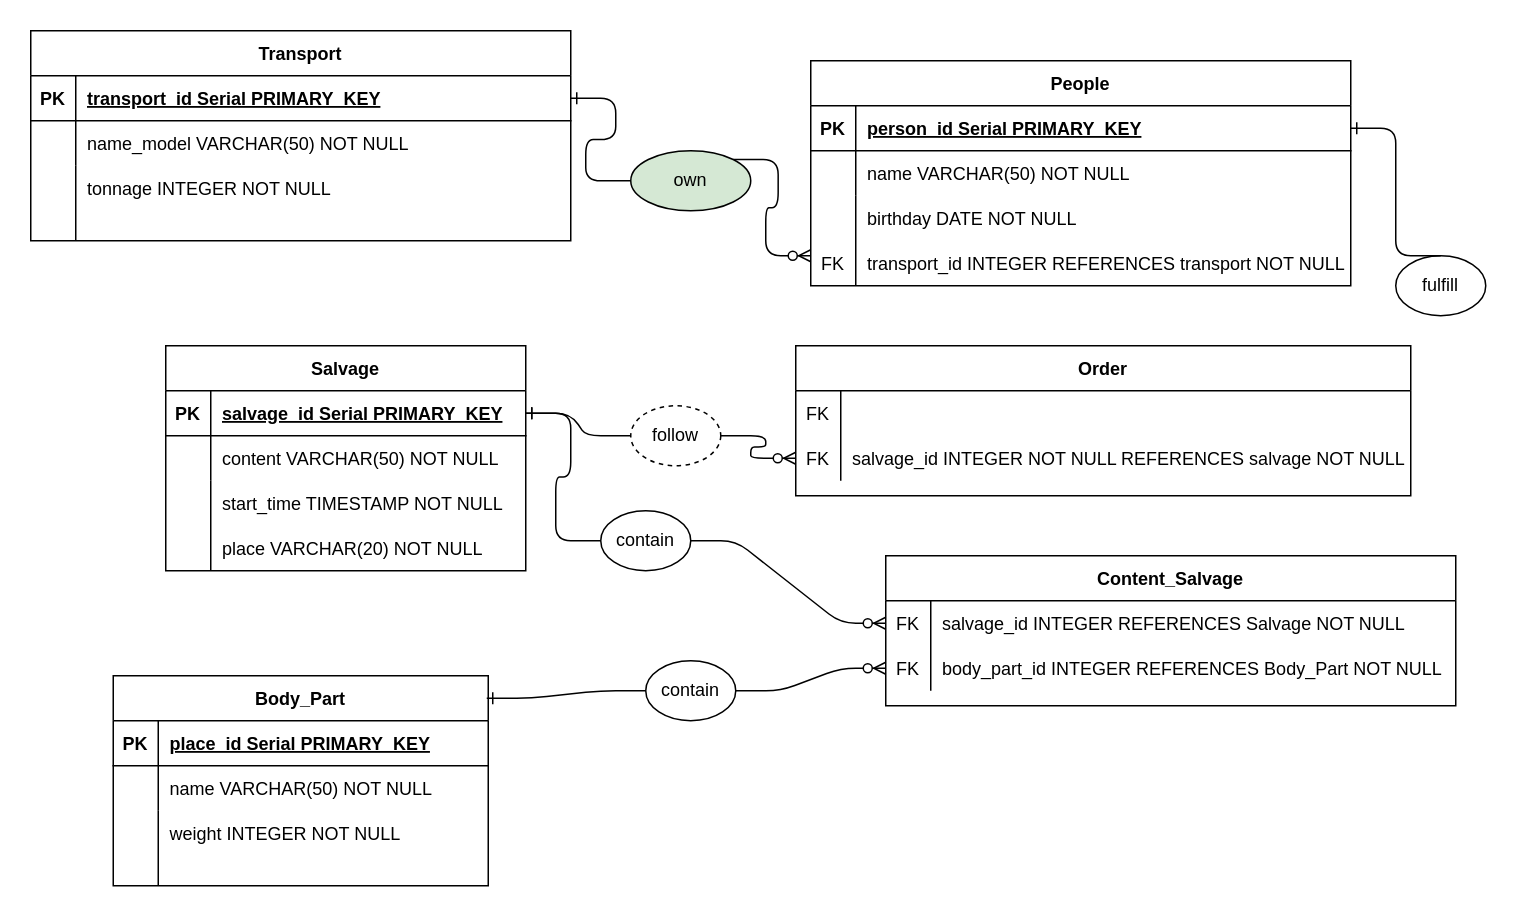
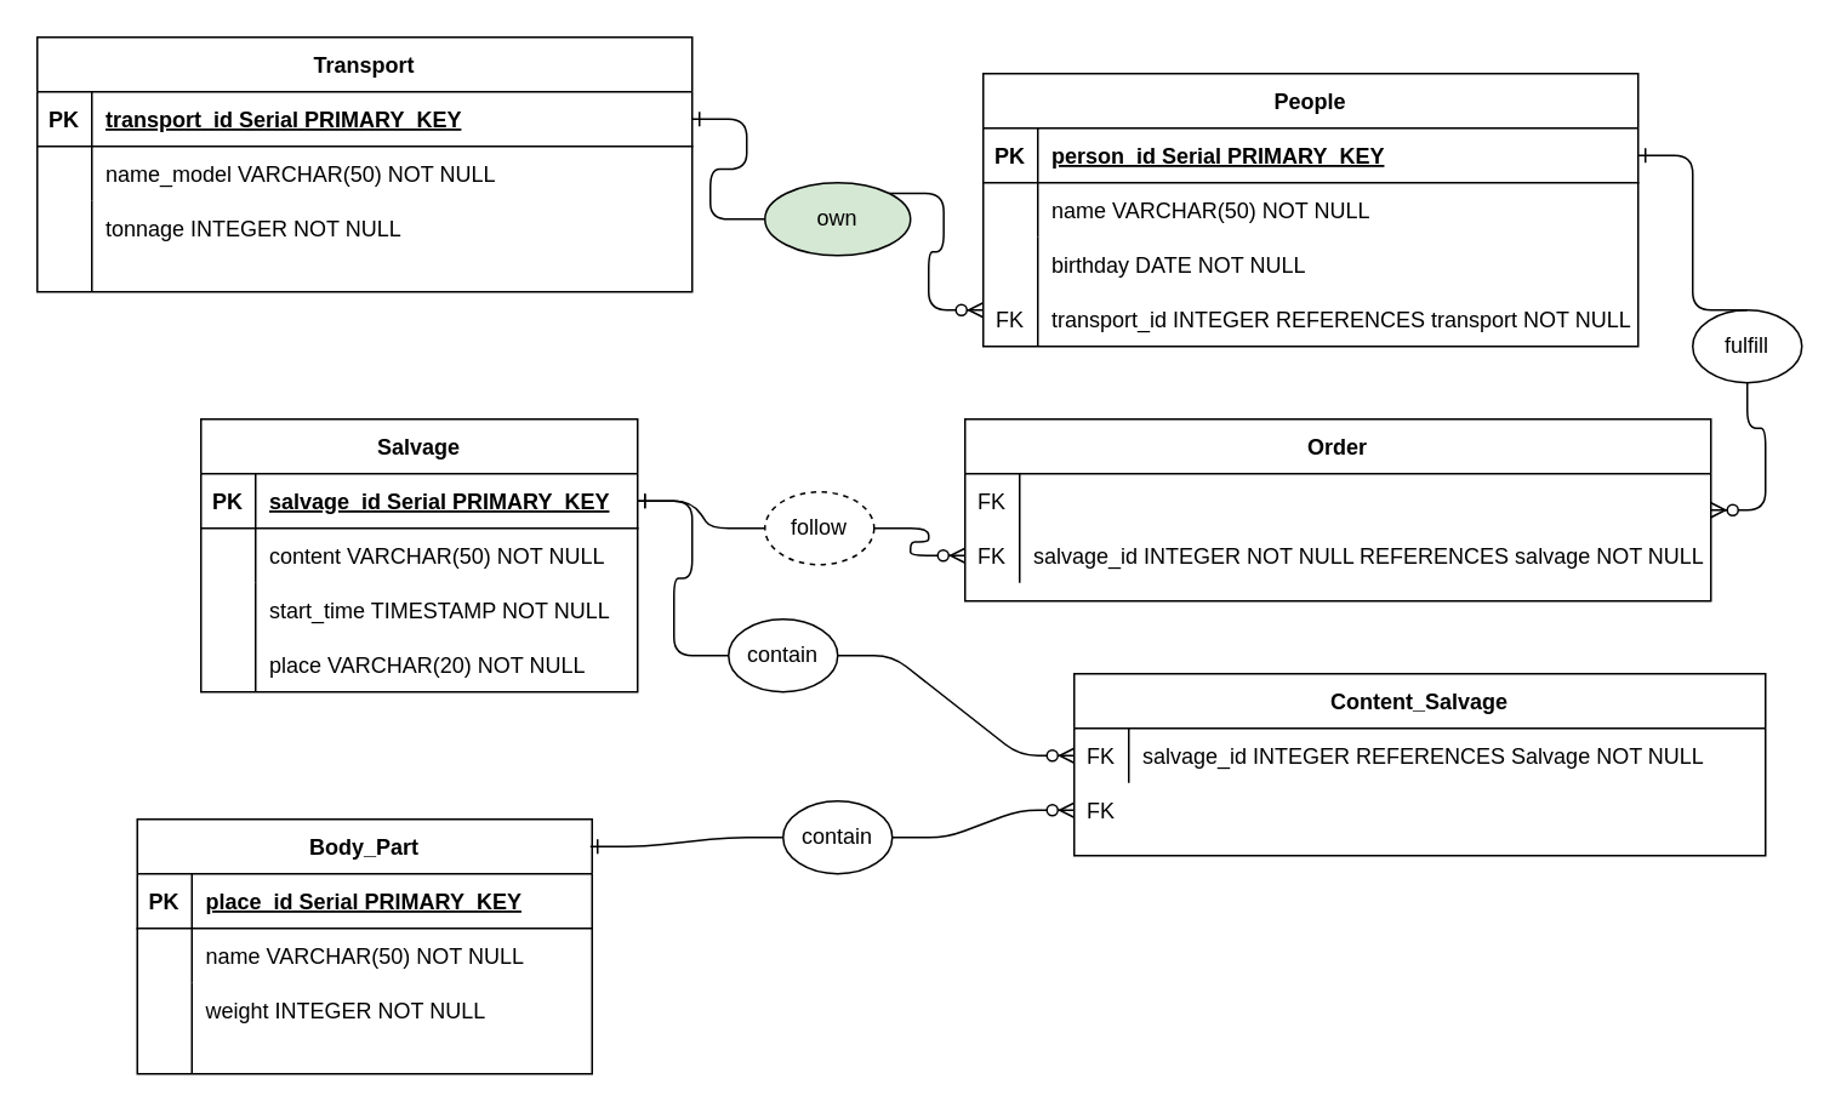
+ <mxCell id="56" value="" style="edgeStyle=entityRelationEdgeStyle;endArrow=ERzeroToMany;startArrow=none;endFill=1;startFill=0;exitX=1;exitY=0.5;exitDx=0;exitDy=0;" parent="1" source="62" target="39" edge="1"><mxGeometry width="100" height="100" relative="1" as="geometry"><mxPoint x="880" y="70" as="sourcePoint" /><mxPoint x="980" y="190" as="targetPoint" /></mxGeometry></mxCell>
- <mxCell id="51" value="body_part_id INTEGER REFERENCES Body_Part NOT NULL" style="shape=partialRectangle;overflow=hidden;connectable=0;fillColor=none;top=0;left=0;bottom=0;right=0;align=left;spacingLeft=6;" parent="49" vertex="1"><mxGeometry x="30" width="350" height="30" as="geometry"><mxRectangle width="350" height="30" as="alternateBounds" /></mxGeometry></mxCell>
